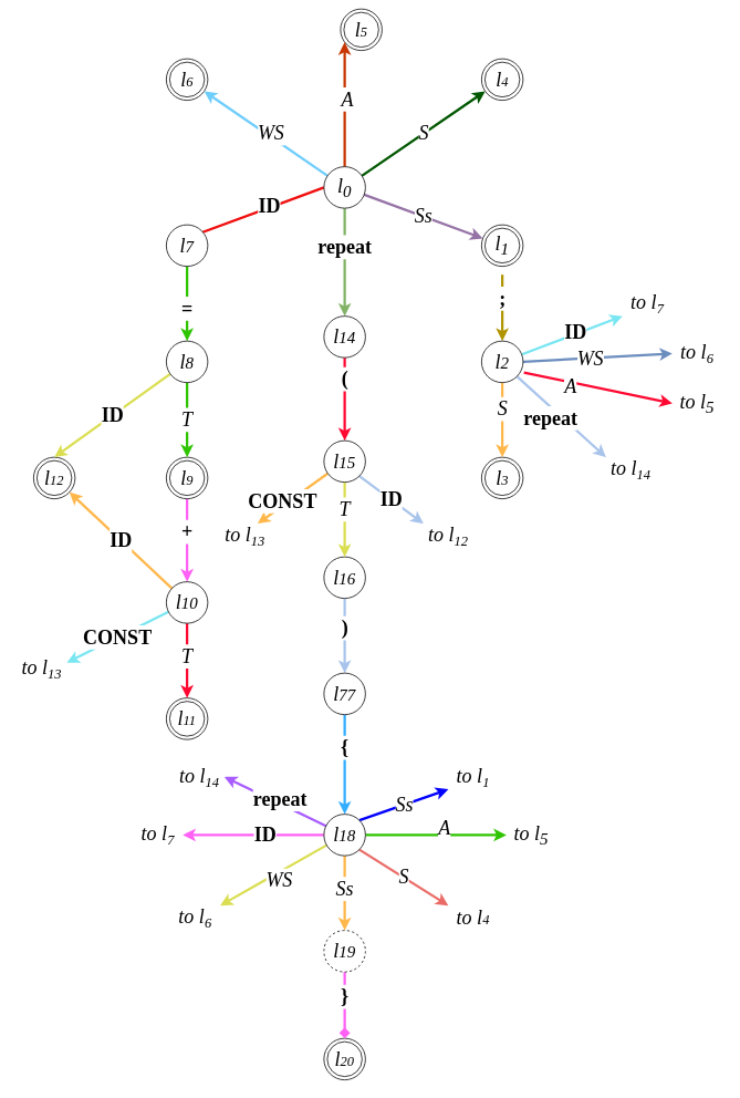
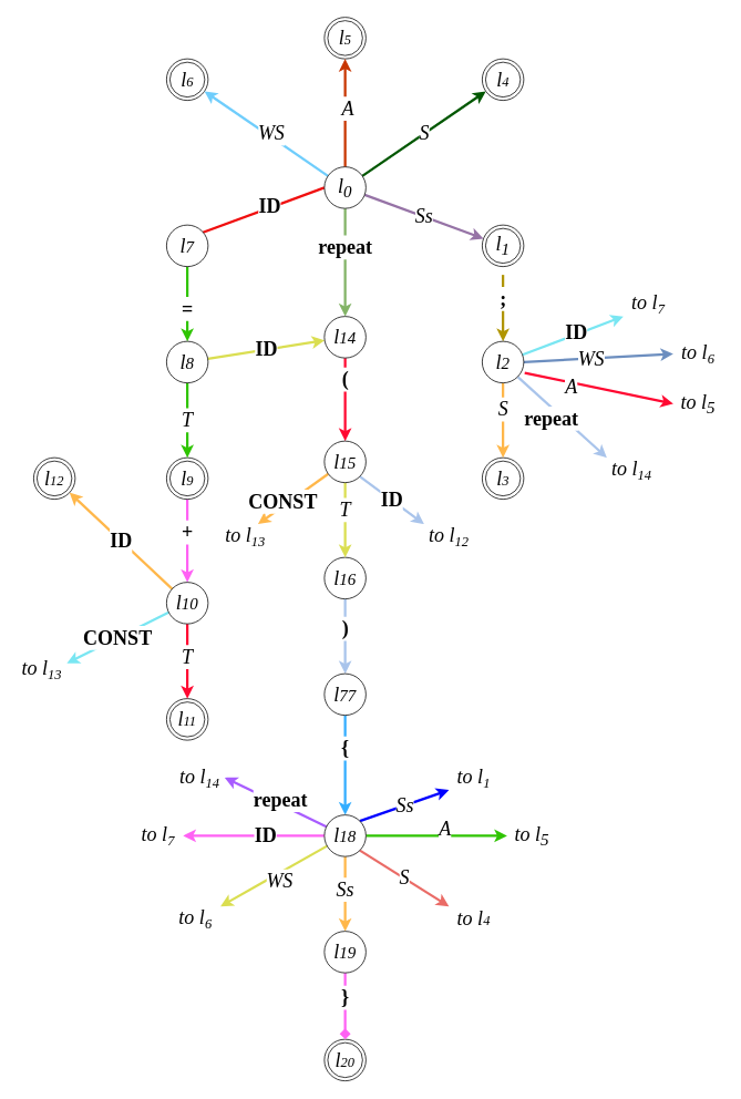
- <mxCell id="10" value="&lt;h1&gt;&lt;i style=&quot;font-weight: normal&quot;&gt;&lt;font face=&quot;Times New Roman&quot;&gt;l&lt;span style=&quot;font-size: 16.667px&quot;&gt;5&lt;/span&gt;&lt;/font&gt;&lt;/i&gt;&lt;/h1&gt;" style="ellipse;shape=doubleEllipse;whiteSpace=wrap;html=1;aspect=fixed;" parent="1" vertex="1"><mxGeometry x="410" y="10" width="50" height="50" as="geometry" /></mxCell>
+ <mxCell id="10" value="&lt;h1&gt;&lt;i style=&quot;font-weight: normal&quot;&gt;&lt;font face=&quot;Times New Roman&quot;&gt;l&lt;span style=&quot;font-size: 16.667px&quot;&gt;5&lt;/span&gt;&lt;/font&gt;&lt;/i&gt;&lt;/h1&gt;" style="ellipse;shape=doubleEllipse;whiteSpace=wrap;html=1;aspect=fixed;" parent="1" vertex="1"><mxGeometry x="390" y="20" width="50" height="50" as="geometry" /></mxCell>
- <mxCell id="29" value="&lt;b&gt;ID&lt;/b&gt;" style="orthogonalLoop=1;jettySize=auto;html=1;exitDx=0;exitDy=0;fontFamily=Times New Roman;fontSize=24;elbow=vertical;orthogonal=1;strokeColor=#DADE50;strokeWidth=3;entryX=0.5;entryY=0;entryDx=0;entryDy=0;" parent="1" source="30" target="5" edge="1"><mxGeometry relative="1" as="geometry"><mxPoint x="60" y="370" as="targetPoint" /></mxGeometry></mxCell>
+ <mxCell id="29" value="&lt;b&gt;ID&lt;/b&gt;" style="orthogonalLoop=1;jettySize=auto;html=1;exitDx=0;exitDy=0;fontFamily=Times New Roman;fontSize=24;elbow=vertical;orthogonal=1;strokeColor=#DADE50;strokeWidth=3;" parent="1" source="30" target="36" edge="1"><mxGeometry relative="1" as="geometry"><mxPoint x="60" y="370" as="targetPoint" /></mxGeometry></mxCell>
- <mxCell id="50" value="&lt;h1&gt;&lt;i style=&quot;font-weight: normal&quot;&gt;l&lt;span style=&quot;font-size: 20px&quot;&gt;19&lt;/span&gt;&lt;/i&gt;&lt;/h1&gt;" style="ellipse;whiteSpace=wrap;html=1;aspect=fixed;fontFamily=Times New Roman;dashed=1;" parent="1" vertex="1"><mxGeometry x="390" y="1120" width="50" height="50" as="geometry" /></mxCell>
+ <mxCell id="50" value="&lt;h1&gt;&lt;i style=&quot;font-weight: normal&quot;&gt;l&lt;span style=&quot;font-size: 20px&quot;&gt;19&lt;/span&gt;&lt;/i&gt;&lt;/h1&gt;" style="ellipse;whiteSpace=wrap;html=1;aspect=fixed;fontFamily=Times New Roman;" parent="1" vertex="1"><mxGeometry x="390" y="1120" width="50" height="50" as="geometry" /></mxCell>
